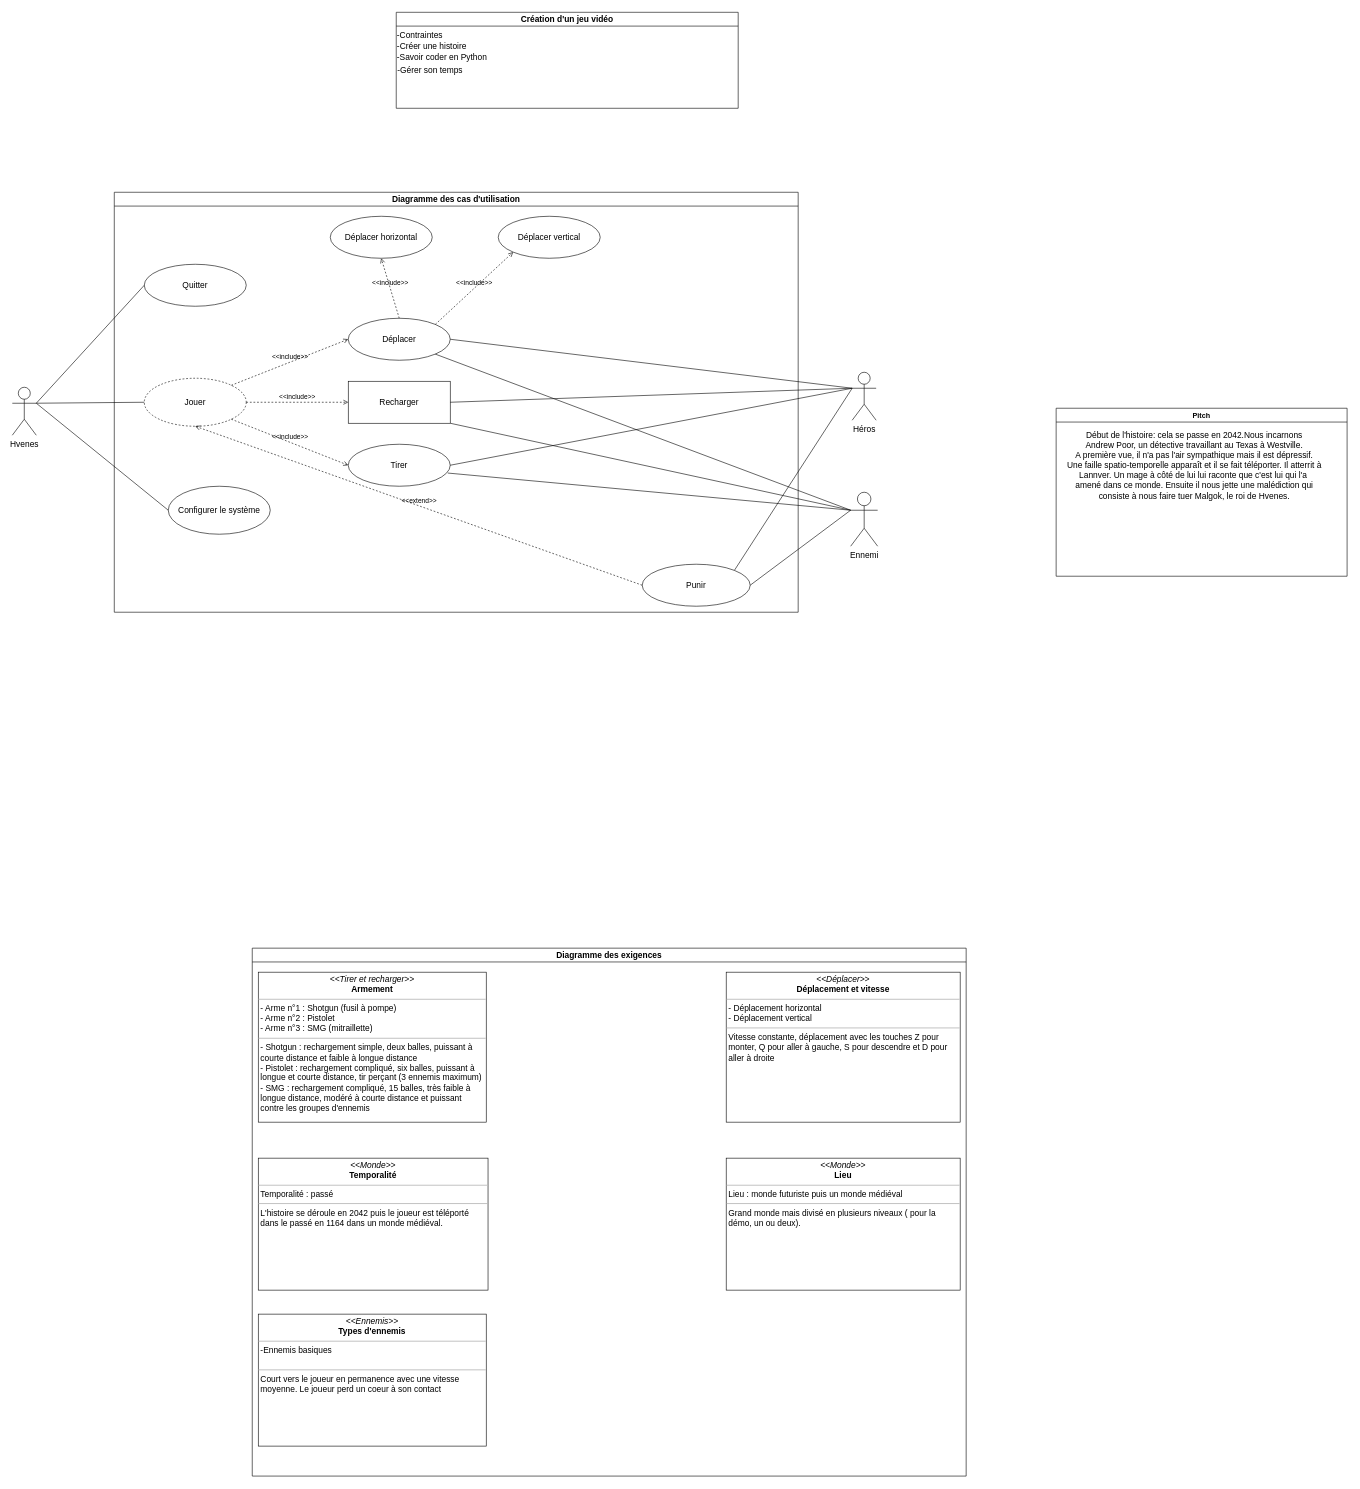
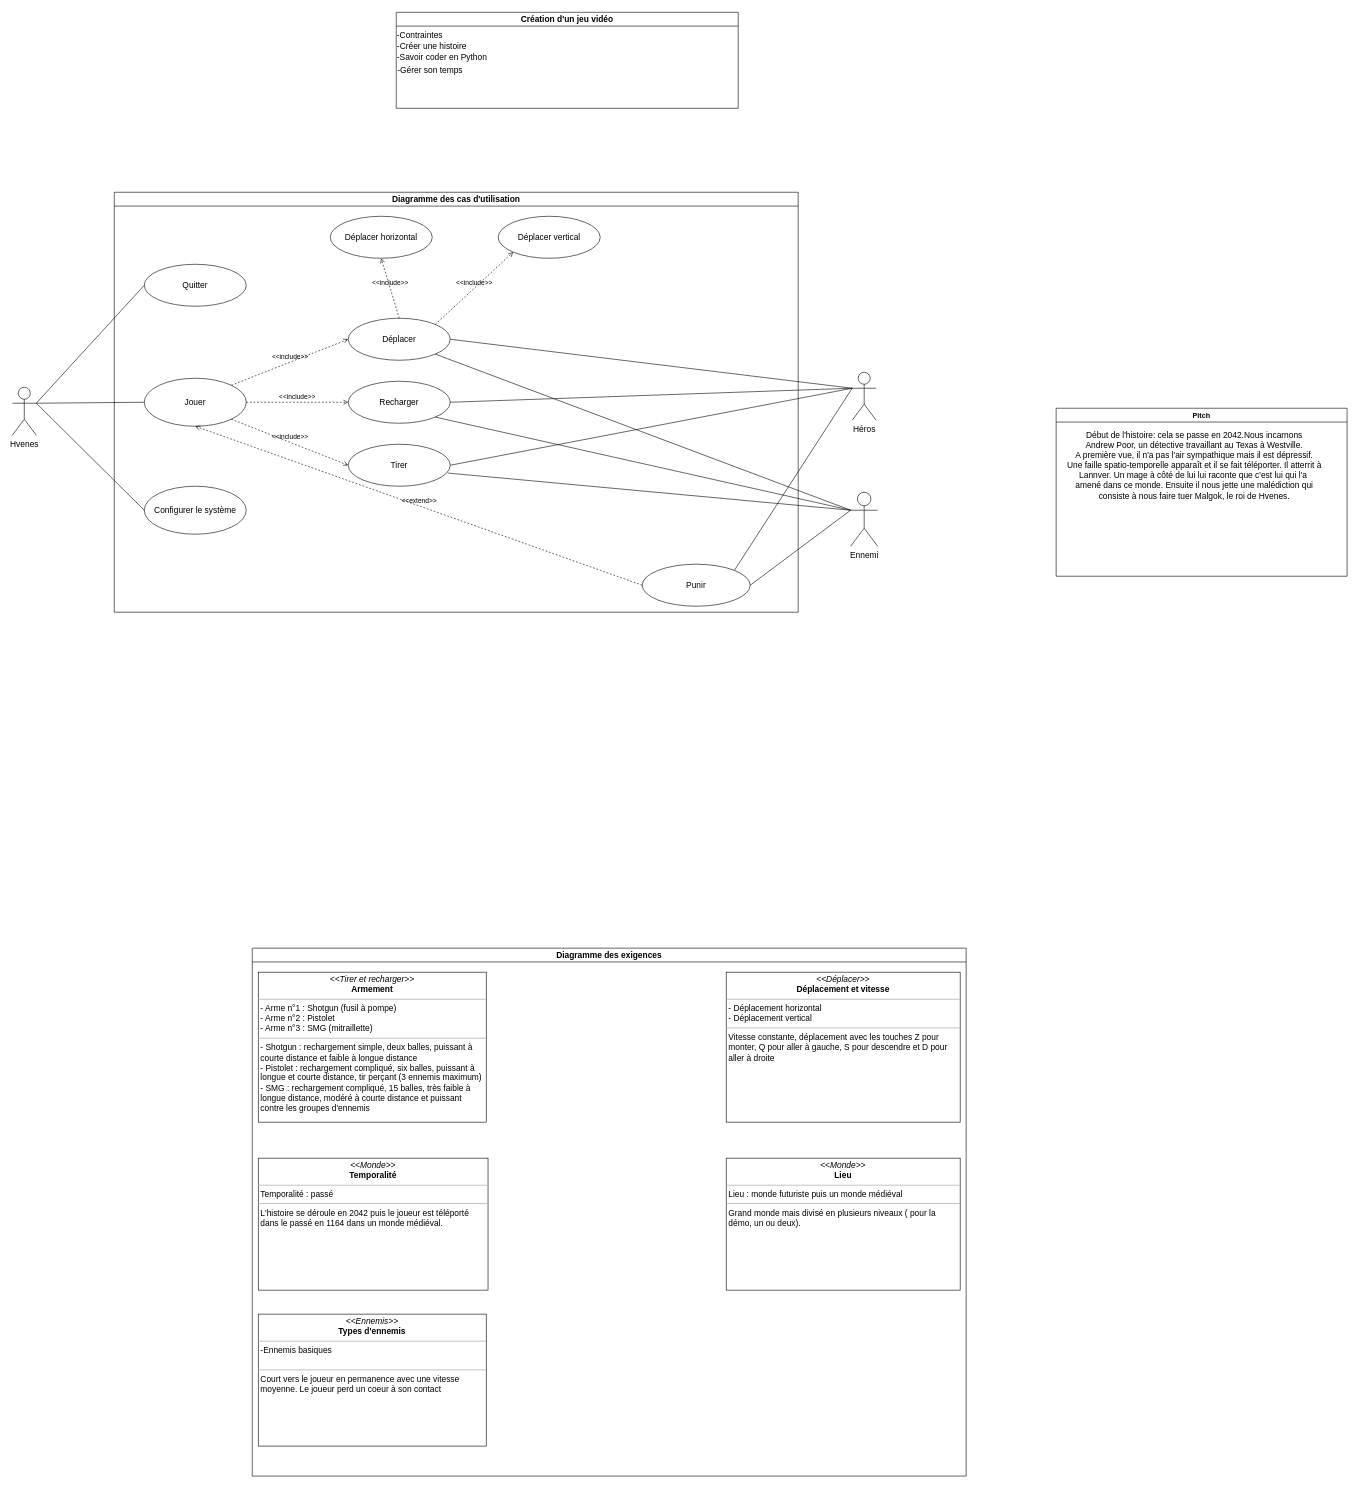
- <mxCell id="19" value="&lt;font style=&quot;font-size: 14px;&quot;&gt;Jouer&lt;/font&gt;" style="ellipse;whiteSpace=wrap;html=1;dashed=1;" vertex="1" parent="11"><mxGeometry x="50" y="310" width="170" height="80" as="geometry" /></mxCell>
+ <mxCell id="19" value="&lt;font style=&quot;font-size: 14px;&quot;&gt;Jouer&lt;/font&gt;" style="ellipse;whiteSpace=wrap;html=1;" vertex="1" parent="11"><mxGeometry x="50" y="310" width="170" height="80" as="geometry" /></mxCell>
- <mxCell id="16" value="&lt;font style=&quot;font-size: 14px;&quot;&gt;Recharger&lt;/font&gt;" style="whiteSpace=wrap;html=1;rounded=0;" parent="11" vertex="1"><mxGeometry x="390" y="315" width="170" height="70" as="geometry" /></mxCell>
+ <mxCell id="16" value="&lt;font style=&quot;font-size: 14px;&quot;&gt;Recharger&lt;/font&gt;" style="ellipse;whiteSpace=wrap;html=1;" parent="11" vertex="1"><mxGeometry x="390" y="315" width="170" height="70" as="geometry" /></mxCell>
- <mxCell id="20" value="&lt;font style=&quot;font-size: 14px;&quot;&gt;Configurer le système&lt;/font&gt;" style="ellipse;whiteSpace=wrap;html=1;" vertex="1" parent="11"><mxGeometry x="90" y="490" width="170" height="80" as="geometry" /></mxCell>
+ <mxCell id="20" value="&lt;font style=&quot;font-size: 14px;&quot;&gt;Configurer le système&lt;/font&gt;" style="ellipse;whiteSpace=wrap;html=1;" vertex="1" parent="11"><mxGeometry x="50" y="490" width="170" height="80" as="geometry" /></mxCell>
